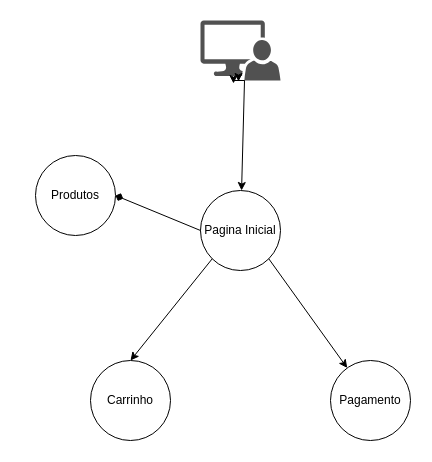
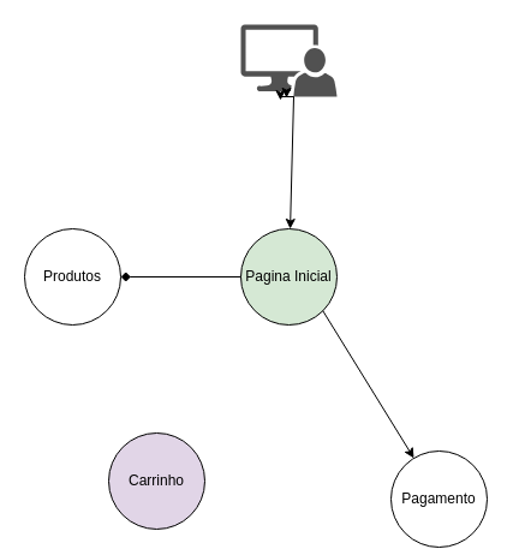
- <mxCell id="5" value="Produtos" style="ellipse;whiteSpace=wrap;html=1;" vertex="1" parent="1"><mxGeometry x="35" y="155" width="80" height="80" as="geometry" /></mxCell>
+ <mxCell id="5" value="Produtos" style="ellipse;whiteSpace=wrap;html=1;" vertex="1" parent="1"><mxGeometry x="20" y="190" width="80" height="80" as="geometry" /></mxCell>
- <mxCell id="4" value="Pagina Inicial" style="ellipse;whiteSpace=wrap;html=1;" vertex="1" parent="1"><mxGeometry x="200" y="190" width="80" height="80" as="geometry" /></mxCell>
+ <mxCell id="4" value="Pagina Inicial" style="ellipse;whiteSpace=wrap;html=1;fillColor=#d5e8d4;" vertex="1" parent="1"><mxGeometry x="200" y="190" width="80" height="80" as="geometry" /></mxCell>
- <mxCell id="12" value="" style="endArrow=classic;html=1;rounded=0;exitX=0;exitY=1;exitDx=0;exitDy=0;entryX=0.5;entryY=0;entryDx=0;entryDy=0;" edge="1" parent="1" source="4" target="6"><mxGeometry width="50" height="50" relative="1" as="geometry"><mxPoint x="230" y="430" as="sourcePoint" /><mxPoint x="280" y="380" as="targetPoint" /></mxGeometry></mxCell>
- <mxCell id="6" value="Carrinho" style="ellipse;whiteSpace=wrap;html=1;" vertex="1" parent="1"><mxGeometry x="90" y="360" width="80" height="80" as="geometry" /></mxCell>
+ <mxCell id="6" value="Carrinho" style="ellipse;whiteSpace=wrap;html=1;fillColor=#e1d5e7;" vertex="1" parent="1"><mxGeometry x="90" y="360" width="80" height="80" as="geometry" /></mxCell>
- <mxCell id="7" value="Pagamento" style="ellipse;whiteSpace=wrap;html=1;" vertex="1" parent="1"><mxGeometry x="330" y="360" width="80" height="80" as="geometry" /></mxCell>
+ <mxCell id="7" value="Pagamento" style="ellipse;whiteSpace=wrap;html=1;" vertex="1" parent="1"><mxGeometry x="325" y="375" width="80" height="80" as="geometry" /></mxCell>
